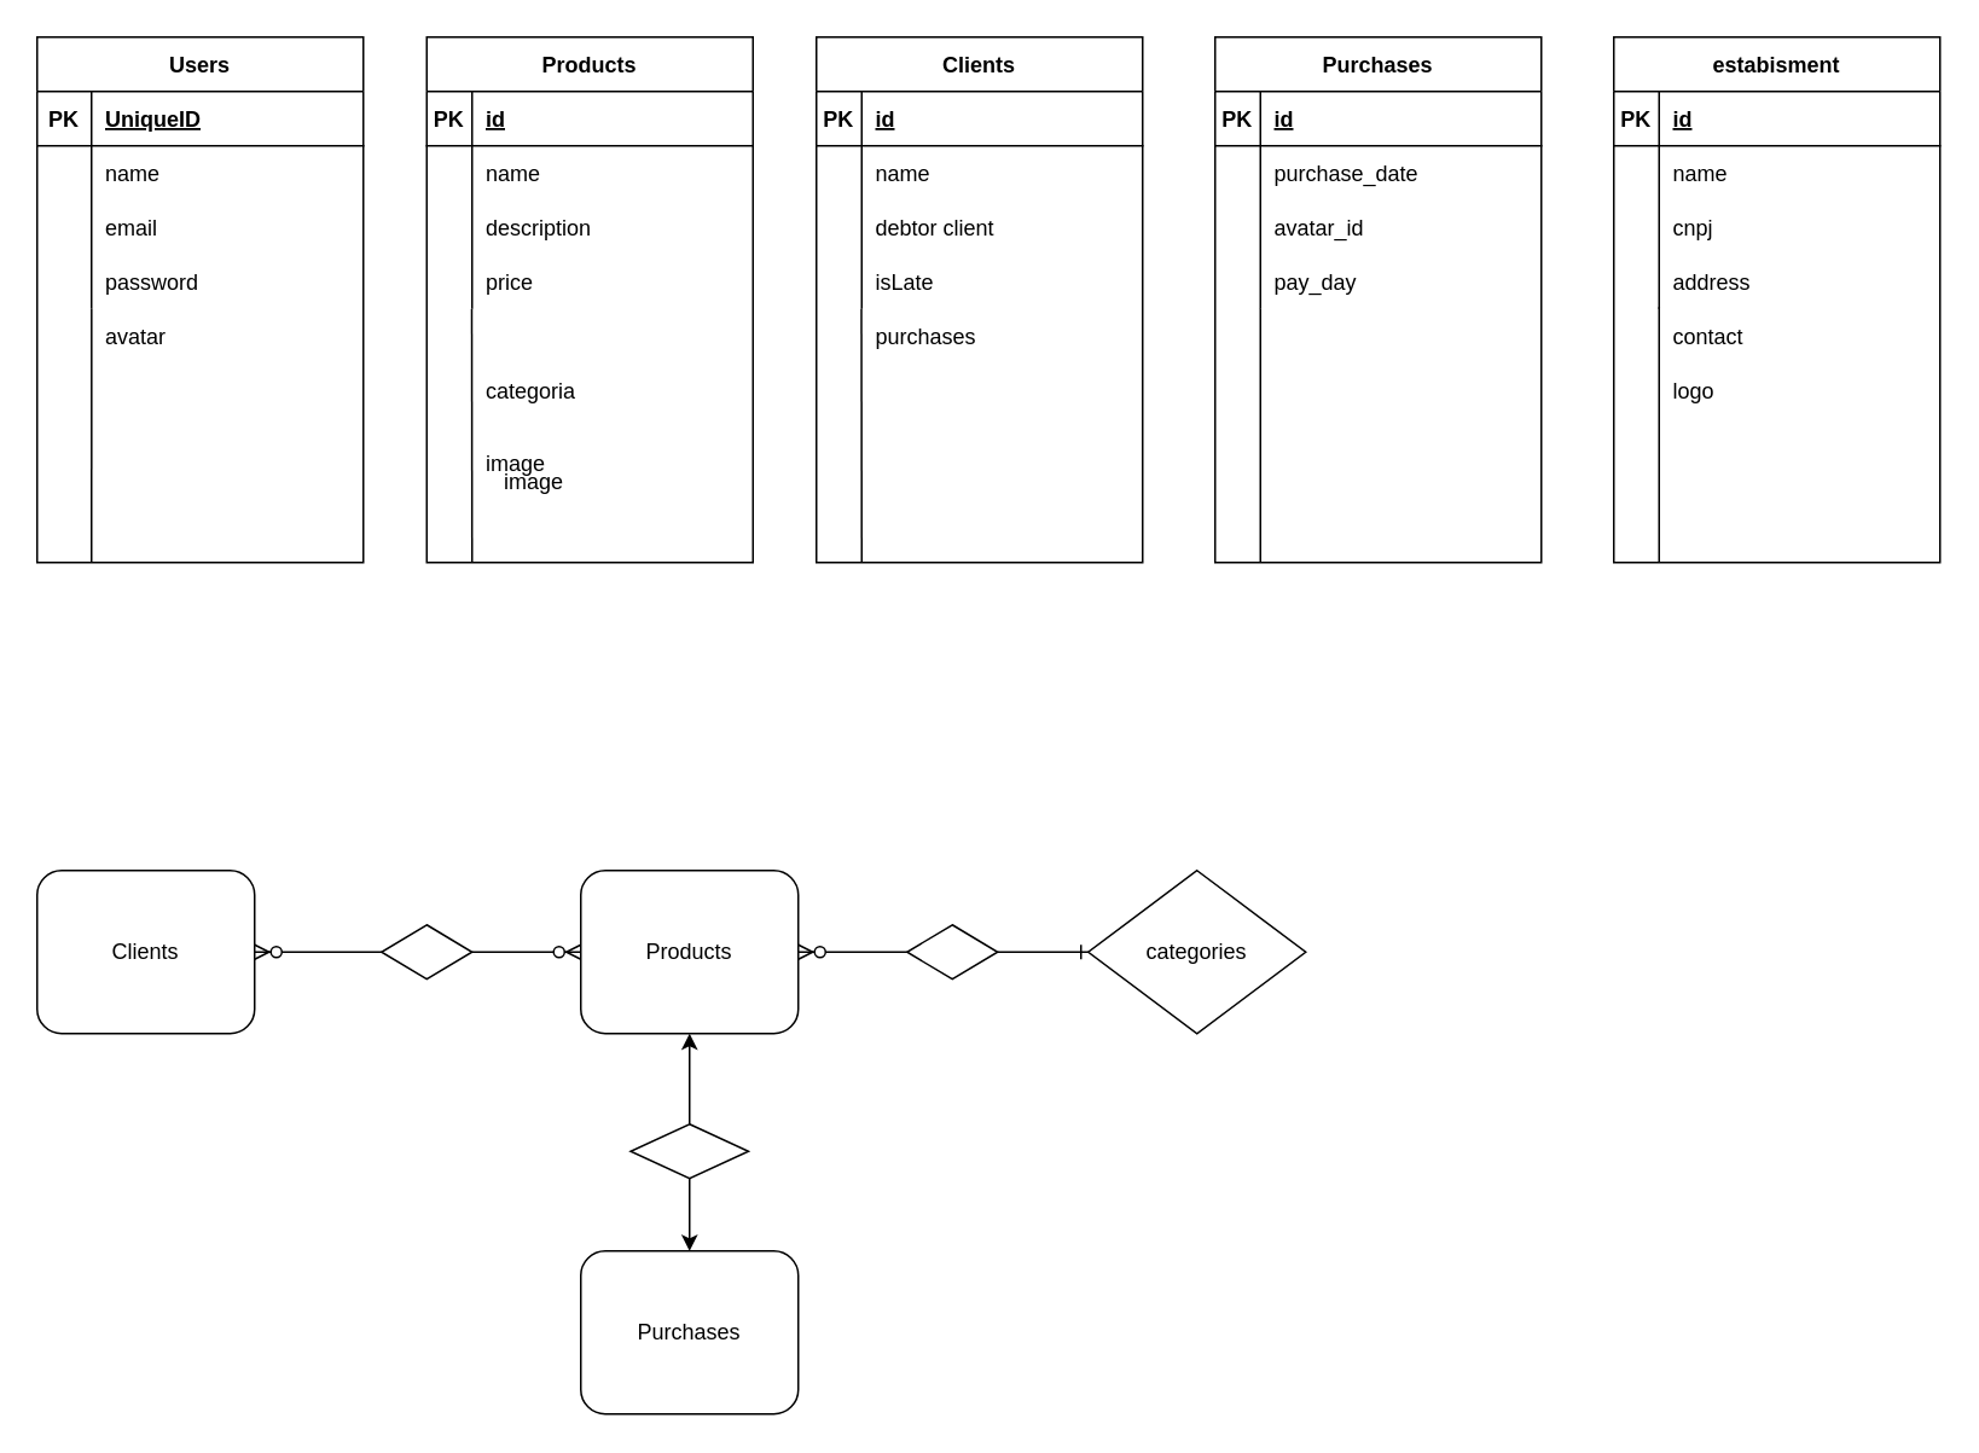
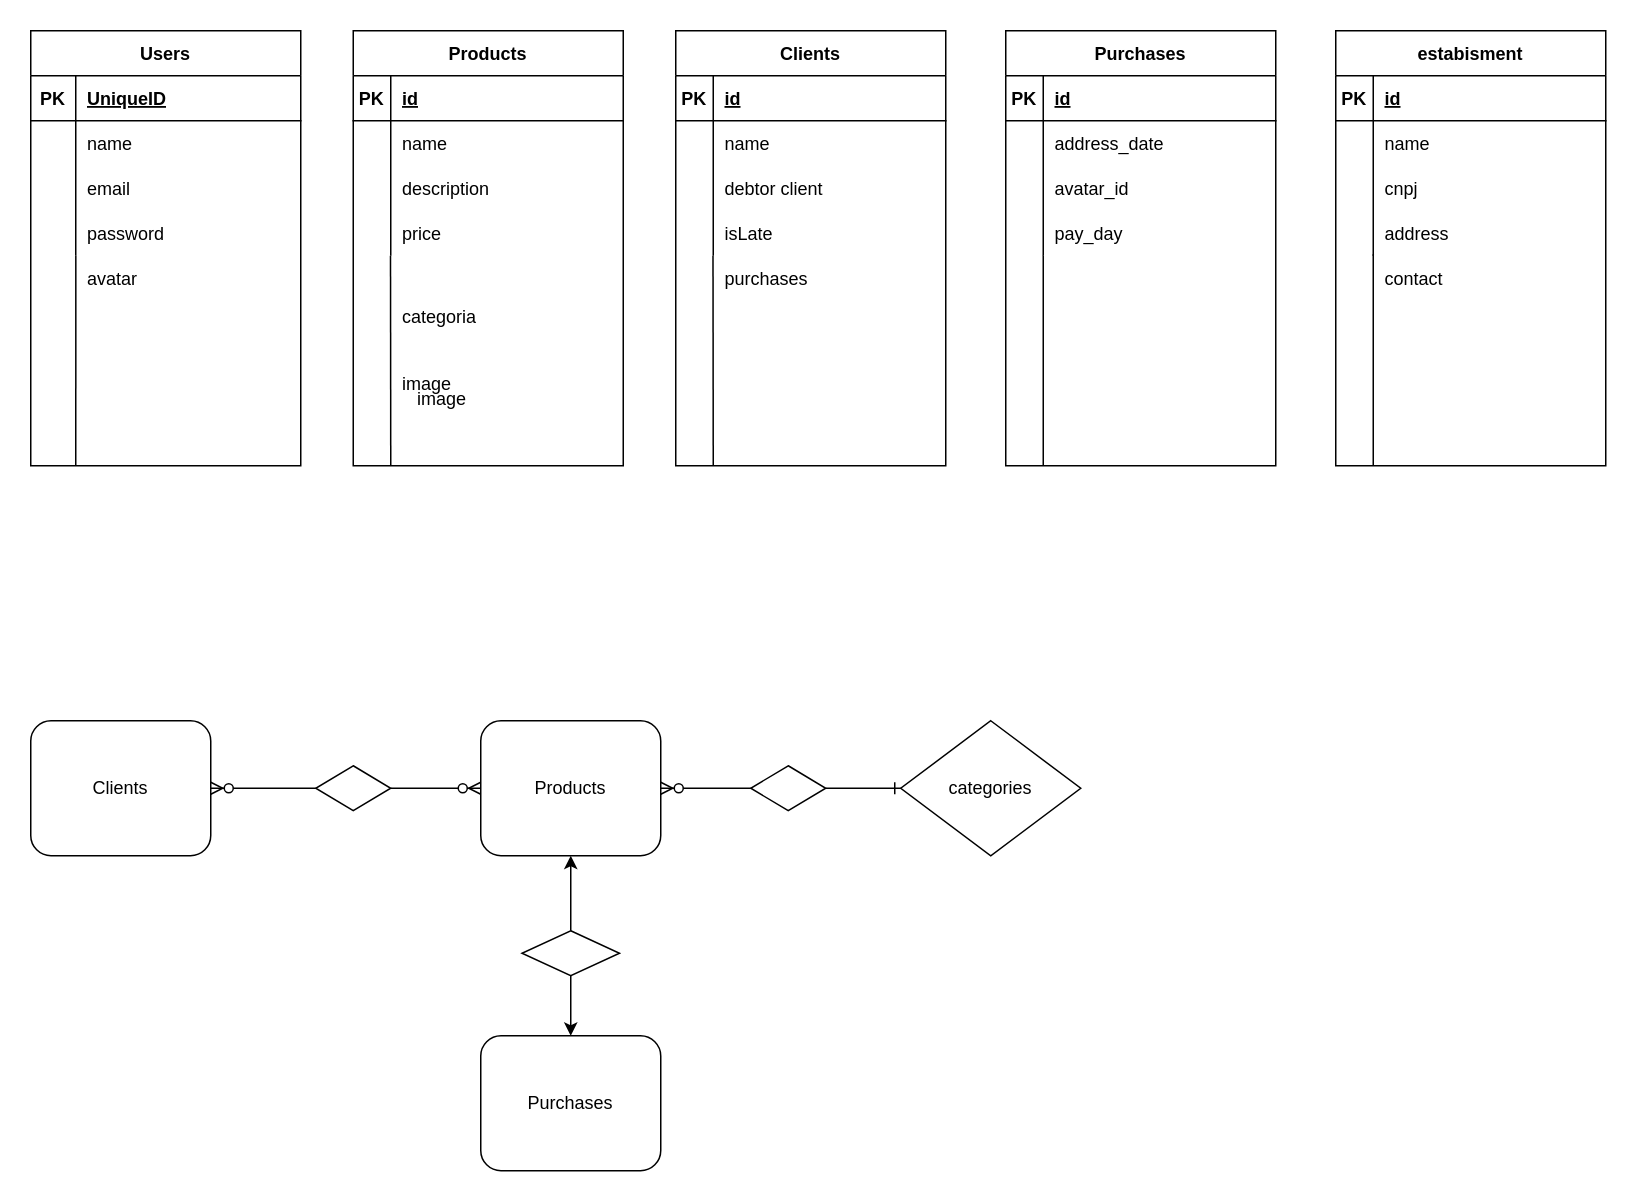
- <mxCell id="55" value="purchase_date" style="shape=partialRectangle;connectable=0;fillColor=none;top=0;left=0;bottom=0;right=0;align=left;spacingLeft=6;overflow=hidden;" vertex="1" parent="53"><mxGeometry x="25" width="155" height="30" as="geometry"><mxRectangle width="155" height="30" as="alternateBounds" /></mxGeometry></mxCell>
+ <mxCell id="55" value="address_date" style="shape=partialRectangle;connectable=0;fillColor=none;top=0;left=0;bottom=0;right=0;align=left;spacingLeft=6;overflow=hidden;" vertex="1" parent="53"><mxGeometry x="25" width="155" height="30" as="geometry"><mxRectangle width="155" height="30" as="alternateBounds" /></mxGeometry></mxCell>
- <mxCell id="31" value="categoria" style="shape=partialRectangle;connectable=0;fillColor=none;top=0;left=0;bottom=0;right=0;align=left;spacingLeft=6;overflow=hidden;" vertex="1" parent="1"><mxGeometry x="260" y="200" width="155" height="30" as="geometry"><mxRectangle width="155" height="30" as="alternateBounds" /></mxGeometry></mxCell>
+ <mxCell id="31" value="categoria" style="shape=partialRectangle;connectable=0;fillColor=none;top=0;left=0;bottom=0;right=0;align=left;spacingLeft=6;overflow=hidden;" vertex="1" parent="1"><mxGeometry x="260" y="200" width="110" height="20" as="geometry"><mxRectangle width="155" height="30" as="alternateBounds" /></mxGeometry></mxCell>
- <mxCell id="78" value="logo" style="shape=partialRectangle;connectable=0;fillColor=none;top=0;left=0;bottom=0;right=0;align=left;spacingLeft=6;overflow=hidden;" vertex="1" parent="1"><mxGeometry x="915" y="200" width="155" height="30" as="geometry"><mxRectangle width="155" height="30" as="alternateBounds" /></mxGeometry></mxCell>
